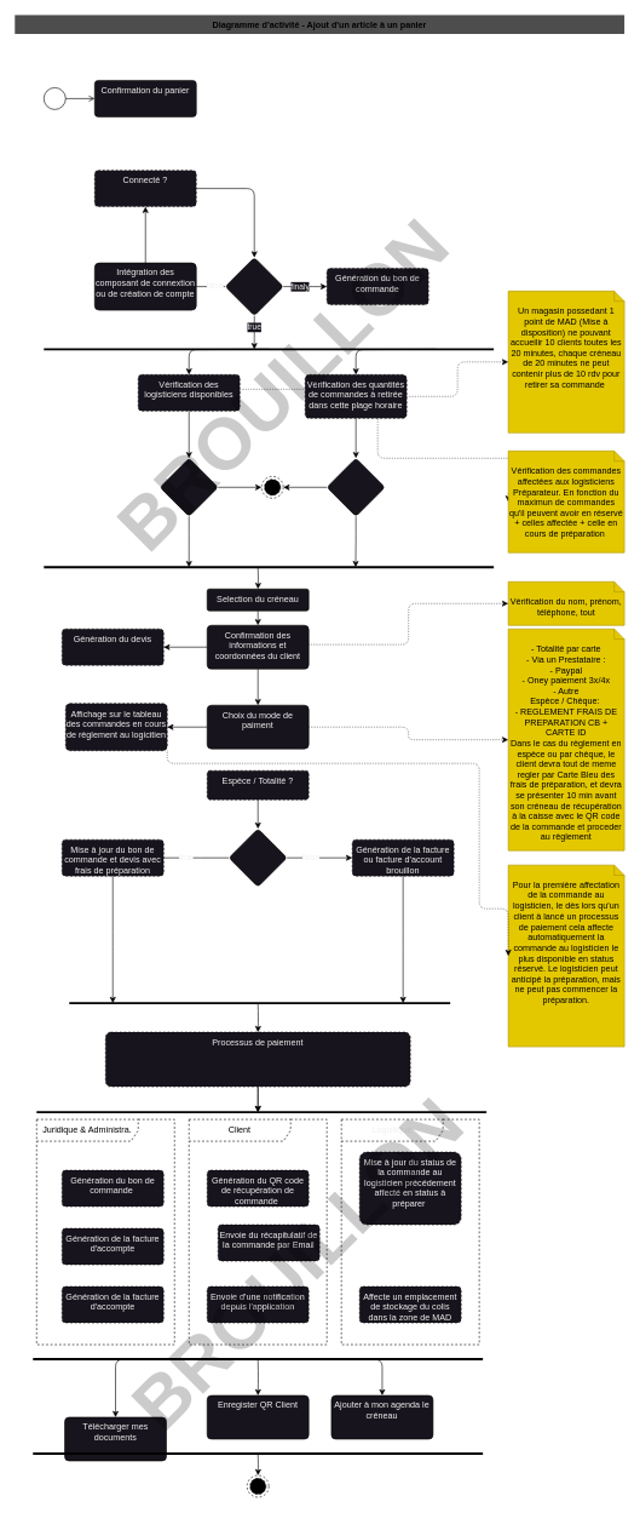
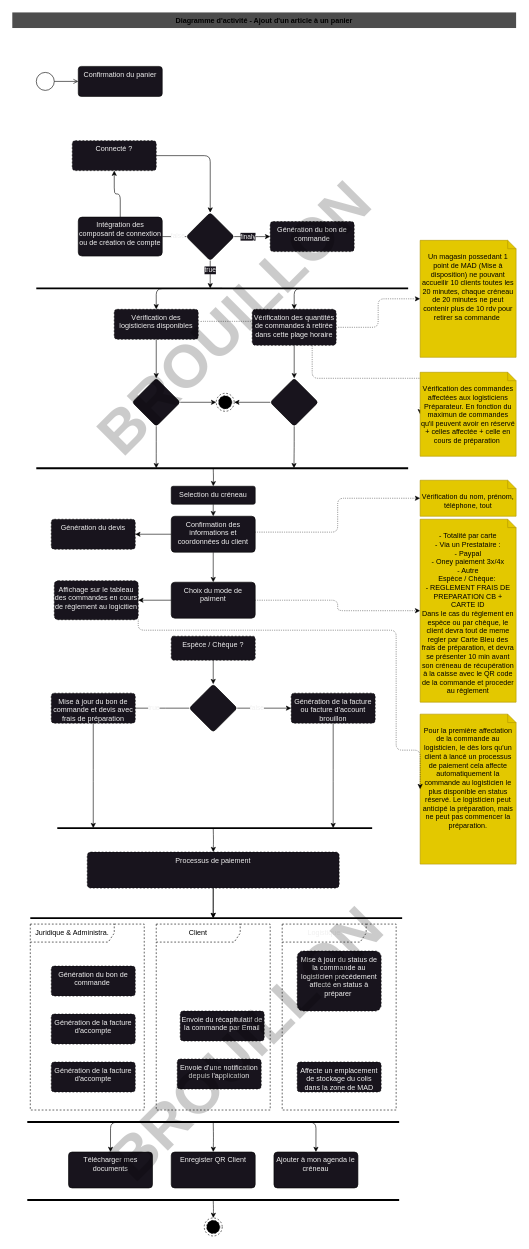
- <mxCell id="14" value="Connecté ?" style="whiteSpace=wrap;html=1;verticalAlign=top;fillColor=rgb(24, 20, 29);rounded=1;arcSize=10;dashed=1;fontColor=#F0F0F0;" parent="1" vertex="1"><mxGeometry x="130" y="233.75" width="140" height="50" as="geometry" /></mxCell>
+ <mxCell id="14" value="Connecté ?" style="whiteSpace=wrap;html=1;verticalAlign=top;fillColor=rgb(24, 20, 29);rounded=1;arcSize=10;dashed=1;fontColor=#F0F0F0;" parent="1" vertex="1"><mxGeometry x="120" y="233.75" width="140" height="50" as="geometry" /></mxCell>
- <mxCell id="47" value="Espèce / Totalité ?" style="whiteSpace=wrap;html=1;verticalAlign=top;fillColor=rgb(24, 20, 29);rounded=1;arcSize=10;dashed=1;fontColor=#F0F0F0;" parent="1" vertex="1"><mxGeometry x="285" y="1060" width="140" height="40" as="geometry" /></mxCell>
+ <mxCell id="47" value="Espèce / Chèque ?" style="whiteSpace=wrap;html=1;verticalAlign=top;fillColor=rgb(24, 20, 29);rounded=1;arcSize=10;dashed=1;fontColor=#F0F0F0;" parent="1" vertex="1"><mxGeometry x="285" y="1060" width="140" height="40" as="geometry" /></mxCell>
- <mxCell id="37" value="Processus de paiement" style="whiteSpace=wrap;html=1;verticalAlign=top;fillColor=rgb(24, 20, 29);rounded=1;arcSize=10;dashed=1;fontColor=#F0F0F0;" parent="1" vertex="1"><mxGeometry x="145" y="1420" width="420" height="75" as="geometry" /></mxCell>
+ <mxCell id="37" value="Processus de paiement" style="whiteSpace=wrap;html=1;verticalAlign=top;fillColor=rgb(24, 20, 29);rounded=1;arcSize=10;dashed=1;fontColor=#F0F0F0;" parent="1" vertex="1"><mxGeometry x="145" y="1420" width="420" height="60" as="geometry" /></mxCell>
- <mxCell id="41" value="Génération du QR code de récupération de commande&amp;nbsp;" style="whiteSpace=wrap;html=1;verticalAlign=top;fillColor=rgb(24, 20, 29);rounded=1;arcSize=10;dashed=1;fontColor=#F0F0F0;" parent="1" vertex="1"><mxGeometry x="285" y="1610" width="140" height="50" as="geometry" /></mxCell>
- <mxCell id="79" value="Envoie d'une notification depuis l'application" style="whiteSpace=wrap;html=1;verticalAlign=top;fillColor=rgb(24, 20, 29);rounded=1;arcSize=10;dashed=1;fontColor=#F0F0F0;" parent="1" vertex="1"><mxGeometry x="285" y="1770" width="140" height="50" as="geometry" /></mxCell>
+ <mxCell id="79" value="Envoie d'une notification depuis l'application" style="whiteSpace=wrap;html=1;verticalAlign=top;fillColor=rgb(24, 20, 29);rounded=1;arcSize=10;dashed=1;fontColor=#F0F0F0;" parent="1" vertex="1"><mxGeometry x="295" y="1765" width="140" height="50" as="geometry" /></mxCell>
- <mxCell id="83" value="Télécharger mes documents" style="whiteSpace=wrap;html=1;verticalAlign=top;fillColor=rgb(24, 20, 29);rounded=1;arcSize=10;dashed=0;fontColor=#F0F0F0;" parent="1" vertex="1"><mxGeometry x="88.75" y="1950" width="140" height="60" as="geometry" /></mxCell>
+ <mxCell id="83" value="Télécharger mes documents" style="whiteSpace=wrap;html=1;verticalAlign=top;fillColor=rgb(24, 20, 29);rounded=1;arcSize=10;dashed=0;fontColor=#F0F0F0;" parent="1" vertex="1"><mxGeometry x="113.75" y="1920" width="140" height="60" as="geometry" /></mxCell>
